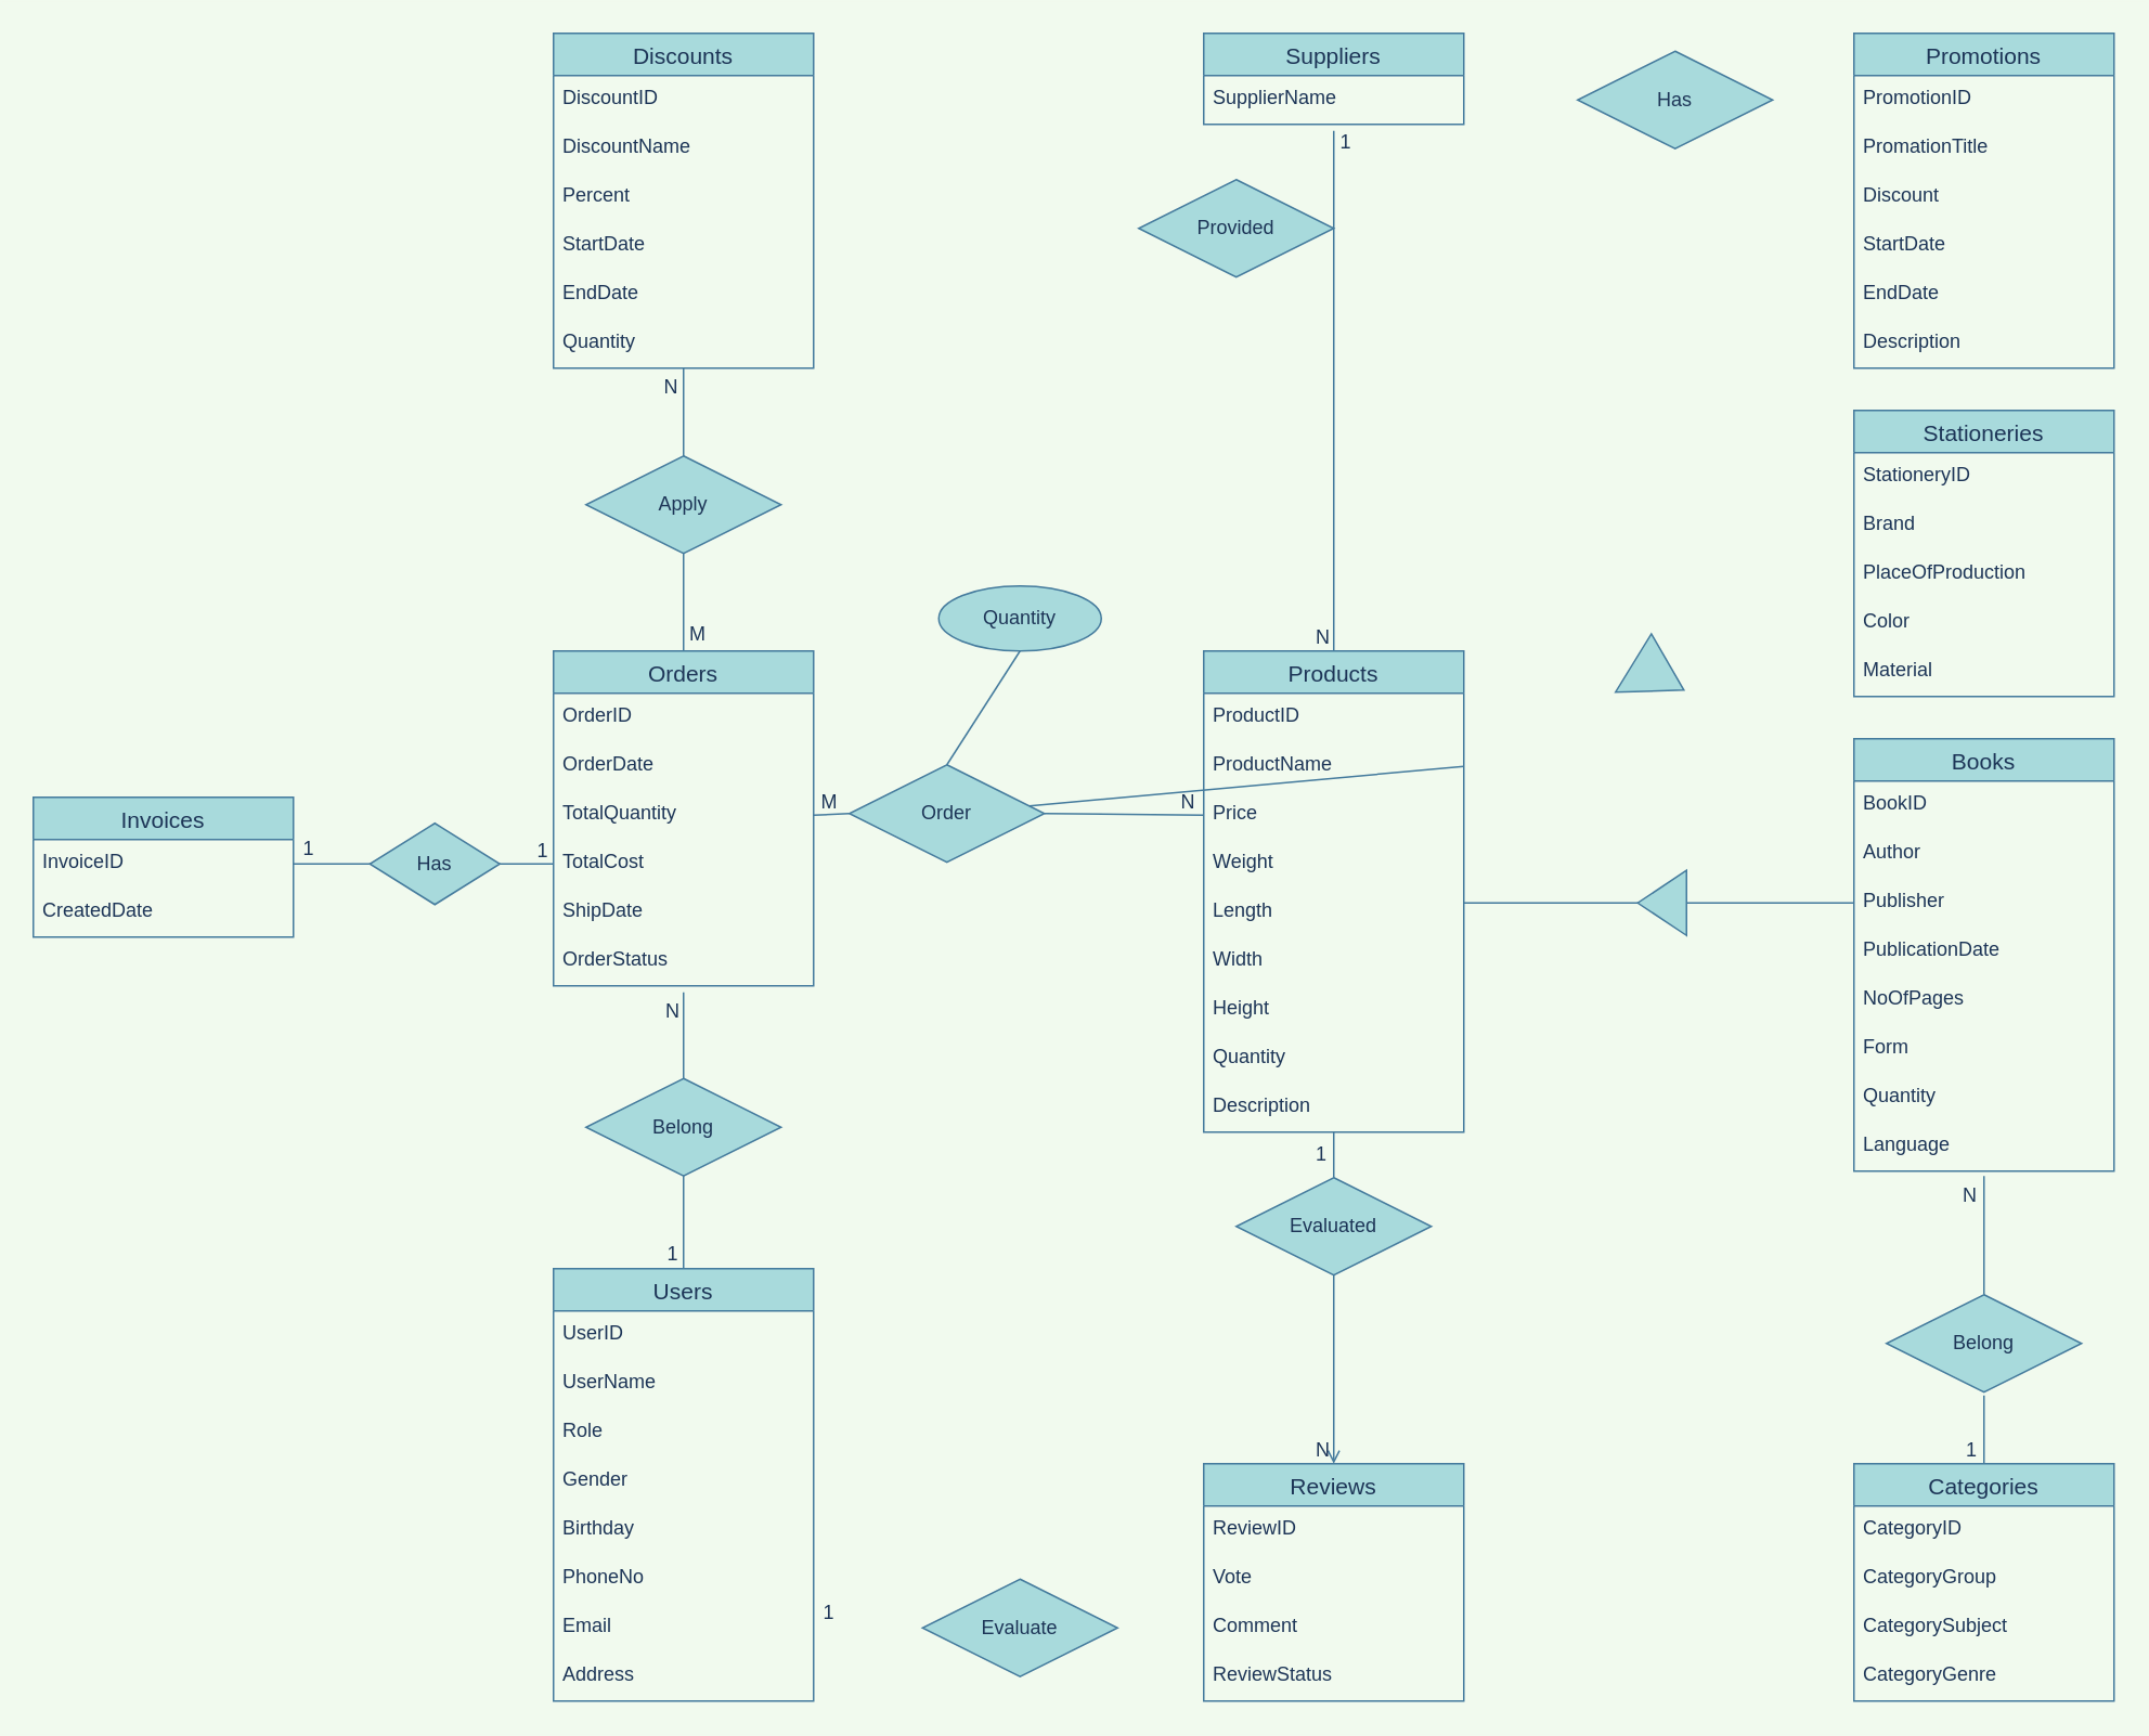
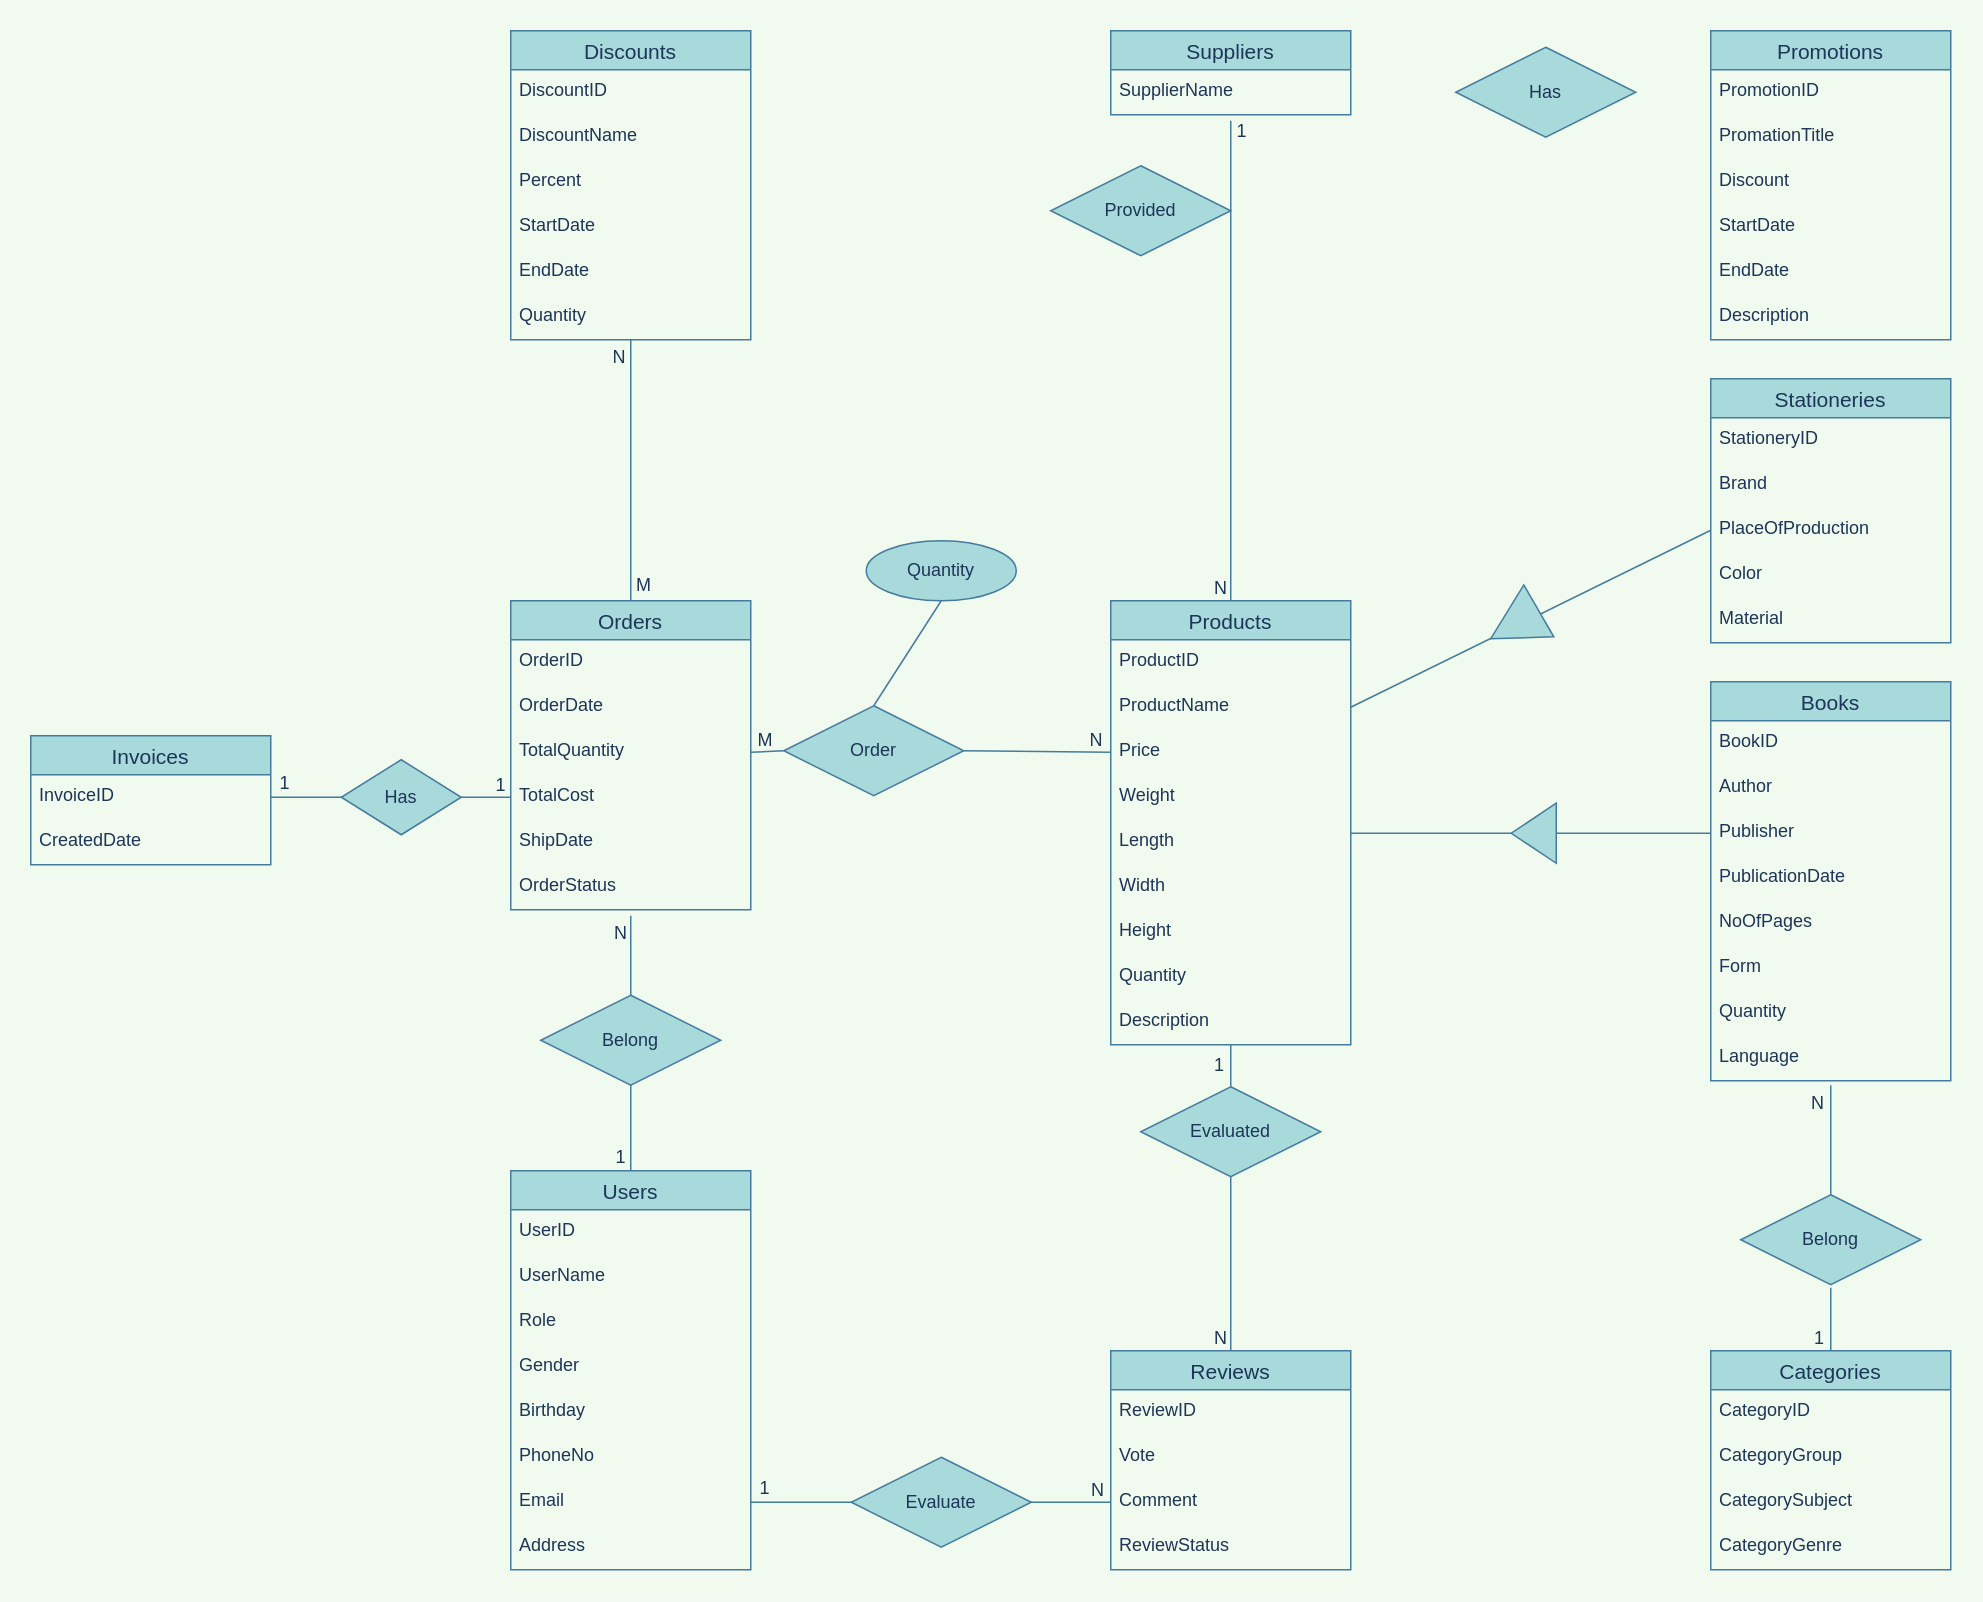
- <mxCell id="61" value="Apply" style="shape=rhombus;perimeter=rhombusPerimeter;whiteSpace=wrap;html=1;align=center;fillColor=#A8DADC;strokeColor=#457B9D;fontColor=#1D3557;" parent="1" vertex="1"><mxGeometry x="360" y="280" width="120" height="60" as="geometry" /></mxCell>
- <mxCell id="97" value="" style="endArrow=none;html=1;rounded=0;exitX=1;exitY=0.5;exitDx=0;exitDy=0;strokeColor=#457B9D;fontColor=#1D3557;labelBackgroundColor=#F1FAEE;" parent="1" source="75" target="55" edge="1"><mxGeometry relative="1" as="geometry"><mxPoint x="870" y="520" as="sourcePoint" /><mxPoint x="1030" y="520" as="targetPoint" /></mxGeometry></mxCell>
+ <mxCell id="97" value="" style="endArrow=none;html=1;rounded=0;entryX=0;entryY=0.5;entryDx=0;entryDy=0;exitX=1;exitY=0.5;exitDx=0;exitDy=0;strokeColor=#457B9D;fontColor=#1D3557;labelBackgroundColor=#F1FAEE;" parent="1" source="75" target="86" edge="1"><mxGeometry relative="1" as="geometry"><mxPoint x="870" y="520" as="sourcePoint" /><mxPoint x="1030" y="520" as="targetPoint" /></mxGeometry></mxCell>
- <mxCell id="109" value="" style="endArrow=open;html=1;rounded=0;entryX=0.5;entryY=0;entryDx=0;entryDy=0;startArrow=none;strokeColor=#457B9D;fontColor=#1D3557;labelBackgroundColor=#F1FAEE;" parent="1" source="113" target="101" edge="1"><mxGeometry relative="1" as="geometry"><mxPoint x="820" y="697" as="sourcePoint" /><mxPoint x="820" y="927" as="targetPoint" /></mxGeometry></mxCell>
+ <mxCell id="109" value="" style="endArrow=none;html=1;rounded=0;entryX=0.5;entryY=0;entryDx=0;entryDy=0;startArrow=none;strokeColor=#457B9D;fontColor=#1D3557;labelBackgroundColor=#F1FAEE;" parent="1" source="113" target="101" edge="1"><mxGeometry relative="1" as="geometry"><mxPoint x="820" y="697" as="sourcePoint" /><mxPoint x="820" y="927" as="targetPoint" /></mxGeometry></mxCell>
+ <mxCell id="106" value="" style="endArrow=none;html=1;rounded=0;exitX=1;exitY=0.5;exitDx=0;exitDy=0;entryX=0;entryY=0.5;entryDx=0;entryDy=0;strokeColor=#457B9D;fontColor=#1D3557;labelBackgroundColor=#F1FAEE;" parent="1" source="9" target="104" edge="1"><mxGeometry relative="1" as="geometry"><mxPoint x="870" y="860" as="sourcePoint" /><mxPoint x="1030" y="860" as="targetPoint" /></mxGeometry></mxCell>
+ <mxCell id="107" value="N" style="resizable=0;html=1;align=right;verticalAlign=bottom;fillColor=#A8DADC;strokeColor=#457B9D;fontColor=#1D3557;" parent="106" connectable="0" vertex="1"><mxGeometry x="1" relative="1" as="geometry"><mxPoint x="-4" as="offset" /></mxGeometry></mxCell>
